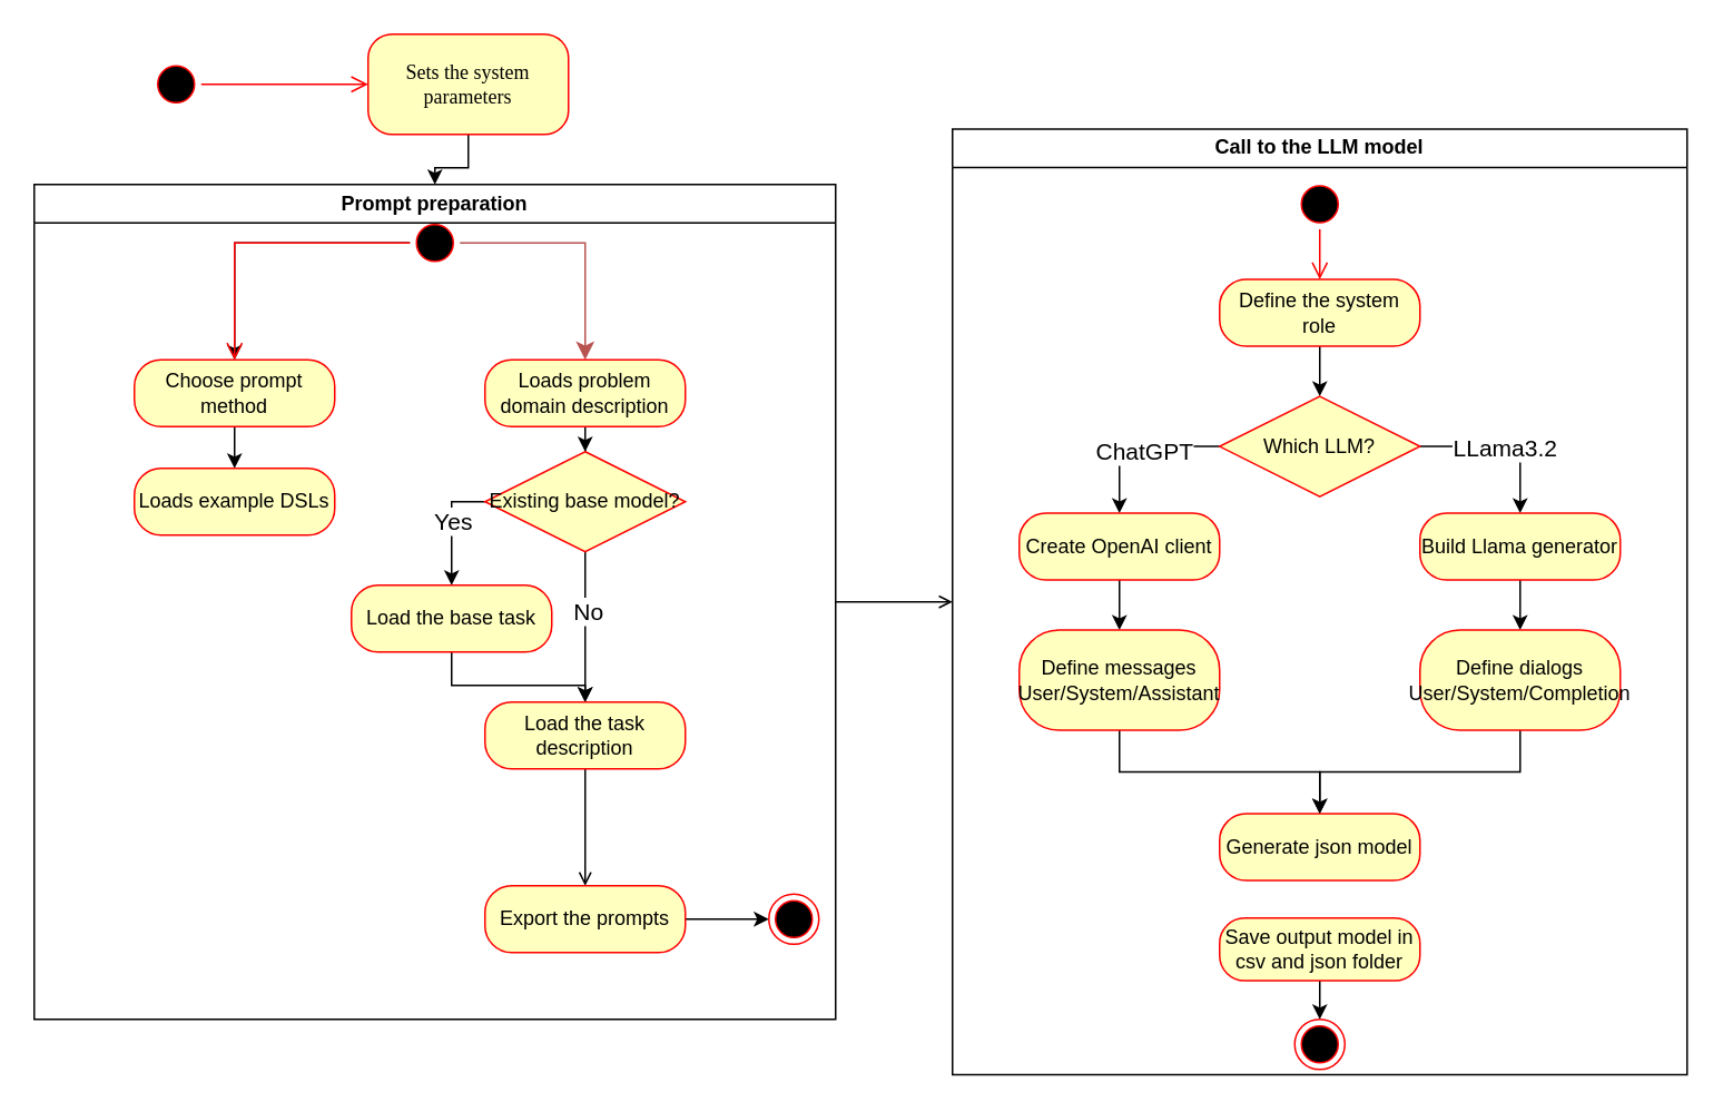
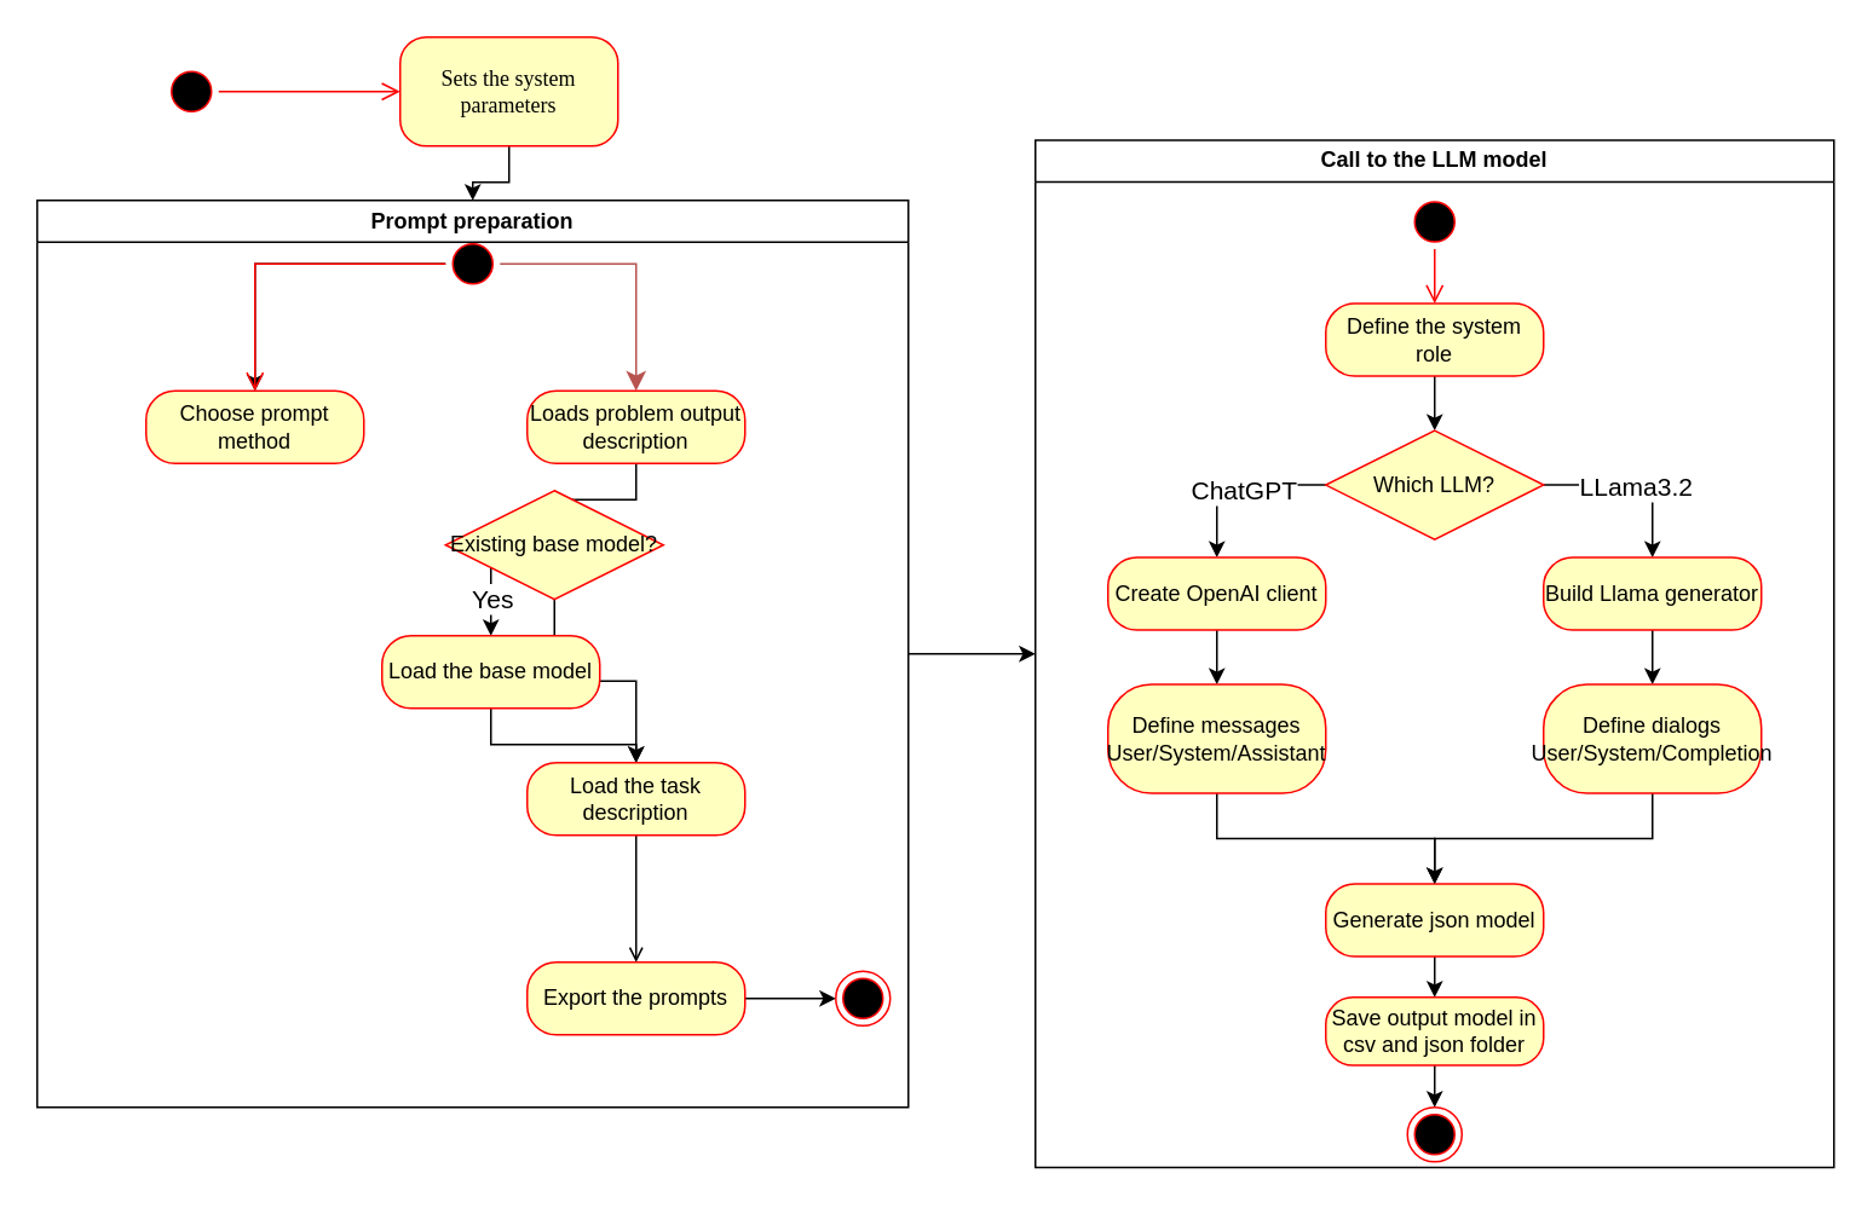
- <mxCell id="16" value="Loads problem domain description" style="rounded=1;whiteSpace=wrap;html=1;arcSize=40;fontColor=#000000;fillColor=#ffffc0;strokeColor=#ff0000;" vertex="1" parent="7"><mxGeometry x="270" y="105" width="120" height="40" as="geometry" /></mxCell>
+ <mxCell id="16" value="Loads problem output description" style="rounded=1;whiteSpace=wrap;html=1;arcSize=40;fontColor=#000000;fillColor=#ffffc0;strokeColor=#ff0000;" vertex="1" parent="7"><mxGeometry x="270" y="105" width="120" height="40" as="geometry" /></mxCell>
- <mxCell id="12" value="" style="edgeStyle=orthogonalEdgeStyle;rounded=0;orthogonalLoop=1;jettySize=auto;html=1;" edge="1" parent="7" source="13" target="14"><mxGeometry relative="1" as="geometry" /></mxCell>
- <mxCell id="14" value="Loads example DSLs" style="whiteSpace=wrap;html=1;fillColor=#ffffc0;strokeColor=#ff0000;fontColor=#000000;rounded=1;arcSize=40;" vertex="1" parent="7"><mxGeometry x="60" y="170" width="120" height="40" as="geometry" /></mxCell>
- <mxCell id="21" value="Existing base model?" style="rhombus;whiteSpace=wrap;html=1;fontColor=#000000;fillColor=#ffffc0;strokeColor=#ff0000;" vertex="1" parent="7"><mxGeometry x="270" y="160" width="120" height="60" as="geometry" /></mxCell>
+ <mxCell id="21" value="Existing base model?" style="rhombus;whiteSpace=wrap;html=1;fontColor=#000000;fillColor=#ffffc0;strokeColor=#ff0000;" vertex="1" parent="7"><mxGeometry x="225" y="160" width="120" height="60" as="geometry" /></mxCell>
- <mxCell id="6" style="edgeStyle=orthogonalEdgeStyle;rounded=0;orthogonalLoop=1;jettySize=auto;html=1;entryX=0;entryY=0.5;entryDx=0;entryDy=0;endArrow=open;" edge="1" parent="1" source="7" target="29"><mxGeometry relative="1" as="geometry" /></mxCell>
+ <mxCell id="6" style="edgeStyle=orthogonalEdgeStyle;rounded=0;orthogonalLoop=1;jettySize=auto;html=1;entryX=0;entryY=0.5;entryDx=0;entryDy=0;" edge="1" parent="1" source="7" target="29"><mxGeometry relative="1" as="geometry" /></mxCell>
- <mxCell id="23" value="Load the base task" style="rounded=1;whiteSpace=wrap;html=1;arcSize=40;fontColor=#000000;fillColor=#ffffc0;strokeColor=#ff0000;" vertex="1" parent="7"><mxGeometry x="190" y="240" width="120" height="40" as="geometry" /></mxCell>
+ <mxCell id="23" value="Load the base model" style="rounded=1;whiteSpace=wrap;html=1;arcSize=40;fontColor=#000000;fillColor=#ffffc0;strokeColor=#ff0000;" vertex="1" parent="7"><mxGeometry x="190" y="240" width="120" height="40" as="geometry" /></mxCell>
+ <mxCell id="43" value="" style="edgeStyle=orthogonalEdgeStyle;rounded=0;orthogonalLoop=1;jettySize=auto;html=1;" edge="1" parent="29" source="44" target="50"><mxGeometry relative="1" as="geometry" /></mxCell>
